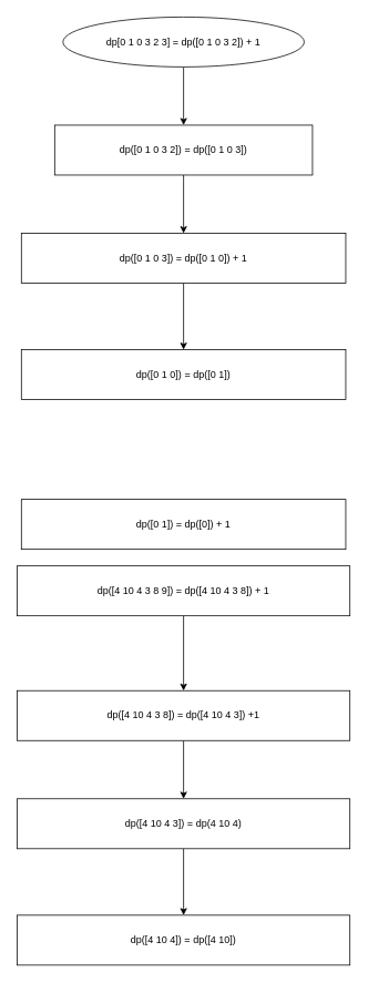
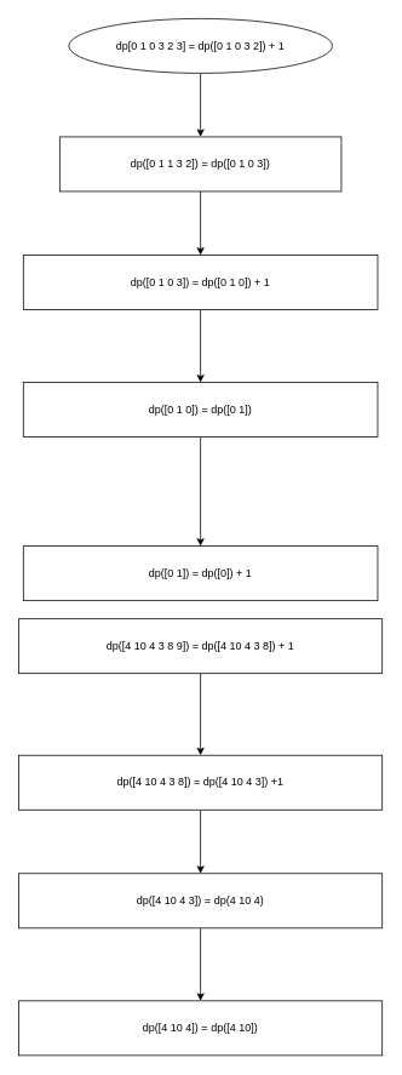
- <mxCell id="5" value="dp([0 1 0 3 2]) = dp([0 1 0 3])" style="whiteSpace=wrap;html=1;" vertex="1" parent="1"><mxGeometry x="65" y="150" width="310" height="60" as="geometry" /></mxCell>
+ <mxCell id="5" value="dp([0 1 1 3 2]) = dp([0 1 0 3])" style="whiteSpace=wrap;html=1;" vertex="1" parent="1"><mxGeometry x="65" y="150" width="310" height="60" as="geometry" /></mxCell>
+ <mxCell id="8" value="" style="edgeStyle=orthogonalEdgeStyle;rounded=0;orthogonalLoop=1;jettySize=auto;html=1;" edge="1" parent="1" source="9" target="10"><mxGeometry relative="1" as="geometry" /></mxCell>
